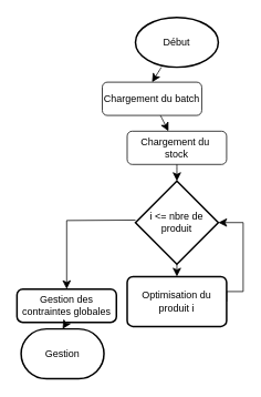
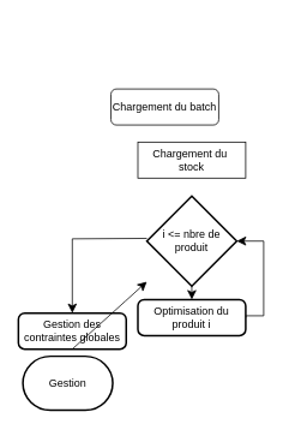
- <mxCell id="13" value="Début" style="strokeWidth=2;html=1;shape=mxgraph.flowchart.start_1;whiteSpace=wrap;" vertex="1" parent="1"><mxGeometry x="163" y="20" width="100" height="60" as="geometry" /></mxCell>
- <mxCell id="12" style="edgeStyle=none;curved=1;rounded=0;orthogonalLoop=1;jettySize=auto;html=1;entryX=0.5;entryY=0;entryDx=0;entryDy=0;fontSize=12;startSize=8;endSize=8;" edge="1" parent="1" source="13" target="4"><mxGeometry relative="1" as="geometry" /></mxCell>
- <mxCell id="3" style="edgeStyle=none;curved=1;rounded=0;orthogonalLoop=1;jettySize=auto;html=1;fontSize=12;startSize=8;endSize=8;" edge="1" parent="1" source="4" target="2"><mxGeometry relative="1" as="geometry" /></mxCell>
- <mxCell id="2" value="&lt;div&gt;Chargement du&amp;nbsp;&lt;/div&gt;&lt;div&gt;stock&lt;/div&gt;" style="rounded=1;whiteSpace=wrap;html=1;fontSize=12;glass=0;strokeWidth=1;shadow=0;" parent="1" vertex="1"><mxGeometry x="153" y="157" width="120" height="40" as="geometry" /></mxCell>
+ <mxCell id="2" value="&lt;div&gt;Chargement du&amp;nbsp;&lt;/div&gt;&lt;div&gt;stock&lt;/div&gt;" style="whiteSpace=wrap;html=1;fontSize=12;glass=0;strokeWidth=1;shadow=0;rounded=0;" parent="1" vertex="1"><mxGeometry x="153" y="157" width="120" height="40" as="geometry" /></mxCell>
- <mxCell id="8" style="edgeStyle=none;curved=1;rounded=0;orthogonalLoop=1;jettySize=auto;html=1;entryX=0.5;entryY=0;entryDx=0;entryDy=0;entryPerimeter=0;fontSize=12;startSize=8;endSize=8;" edge="1" parent="1" source="2" target="7"><mxGeometry relative="1" as="geometry" /></mxCell>
- <mxCell id="10" value="Optimisation du produit i" style="rounded=1;whiteSpace=wrap;html=1;absoluteArcSize=1;arcSize=14;strokeWidth=2;" vertex="1" parent="1"><mxGeometry x="153" y="332" width="120" height="60" as="geometry" /></mxCell>
+ <mxCell id="10" value="Optimisation du produit i" style="rounded=1;whiteSpace=wrap;html=1;absoluteArcSize=1;arcSize=14;strokeWidth=2;" vertex="1" parent="1"><mxGeometry x="153" y="332" width="120" height="40" as="geometry" /></mxCell>
- <mxCell id="15" style="edgeStyle=none;curved=1;rounded=0;orthogonalLoop=1;jettySize=auto;html=1;fontSize=12;startSize=8;endSize=8;exitX=0.5;exitY=1;exitDx=0;exitDy=0;entryX=0.5;entryY=0;entryDx=0;entryDy=0;entryPerimeter=0;" edge="1" parent="1" source="11" target="14"><mxGeometry relative="1" as="geometry"><mxPoint x="83" y="400" as="sourcePoint" /><mxPoint x="75" y="400" as="targetPoint" /></mxGeometry></mxCell>
+ <mxCell id="15" style="edgeStyle=none;curved=1;rounded=0;orthogonalLoop=1;jettySize=auto;html=1;fontSize=12;startSize=8;endSize=8;exitX=0.5;exitY=1;exitDx=0;exitDy=0;" edge="1" parent="1" source="11" target="7"><mxGeometry relative="1" as="geometry"><mxPoint x="83" y="400" as="sourcePoint" /><mxPoint x="75" y="400" as="targetPoint" /></mxGeometry></mxCell>
